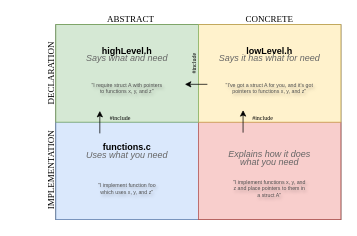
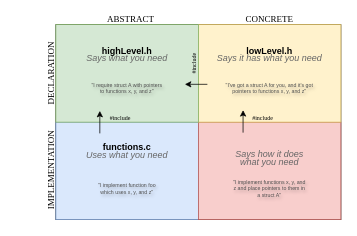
- <mxCell id="12" value="&lt;i&gt;Says what and need&lt;/i&gt;" style="text;html=1;align=center;verticalAlign=middle;whiteSpace=wrap;rounded=0;fontColor=#666666;" vertex="1" parent="1"><mxGeometry x="99" y="71.5" width="140" height="10" as="geometry" /></mxCell>
+ <mxCell id="12" value="&lt;i&gt;Says what you need&lt;/i&gt;" style="text;html=1;align=center;verticalAlign=middle;whiteSpace=wrap;rounded=0;fontColor=#666666;" vertex="1" parent="1"><mxGeometry x="99" y="71.5" width="140" height="10" as="geometry" /></mxCell>
- <mxCell id="16" value="&lt;i&gt;Says it has what for need&lt;/i&gt;" style="text;html=1;align=center;verticalAlign=middle;whiteSpace=wrap;rounded=0;fontColor=#666666;" vertex="1" parent="1"><mxGeometry x="279" y="72" width="160" height="10" as="geometry" /></mxCell>
+ <mxCell id="16" value="&lt;i&gt;Says it has what you need&lt;/i&gt;" style="text;html=1;align=center;verticalAlign=middle;whiteSpace=wrap;rounded=0;fontColor=#666666;" vertex="1" parent="1"><mxGeometry x="279" y="72" width="160" height="10" as="geometry" /></mxCell>
- <mxCell id="18" value="&lt;p style=&quot;line-height: 80%;&quot;&gt;&lt;i&gt;Explains how it does what you need&lt;/i&gt;&lt;/p&gt;" style="text;html=1;align=center;verticalAlign=middle;whiteSpace=wrap;rounded=0;fontColor=#666666;" vertex="1" parent="1"><mxGeometry x="299" y="205.5" width="120" height="8" as="geometry" /></mxCell>
+ <mxCell id="18" value="&lt;p style=&quot;line-height: 80%;&quot;&gt;&lt;i&gt;Says how it does what you need&lt;/i&gt;&lt;/p&gt;" style="text;html=1;align=center;verticalAlign=middle;whiteSpace=wrap;rounded=0;fontColor=#666666;" vertex="1" parent="1"><mxGeometry x="299" y="205.5" width="120" height="8" as="geometry" /></mxCell>
